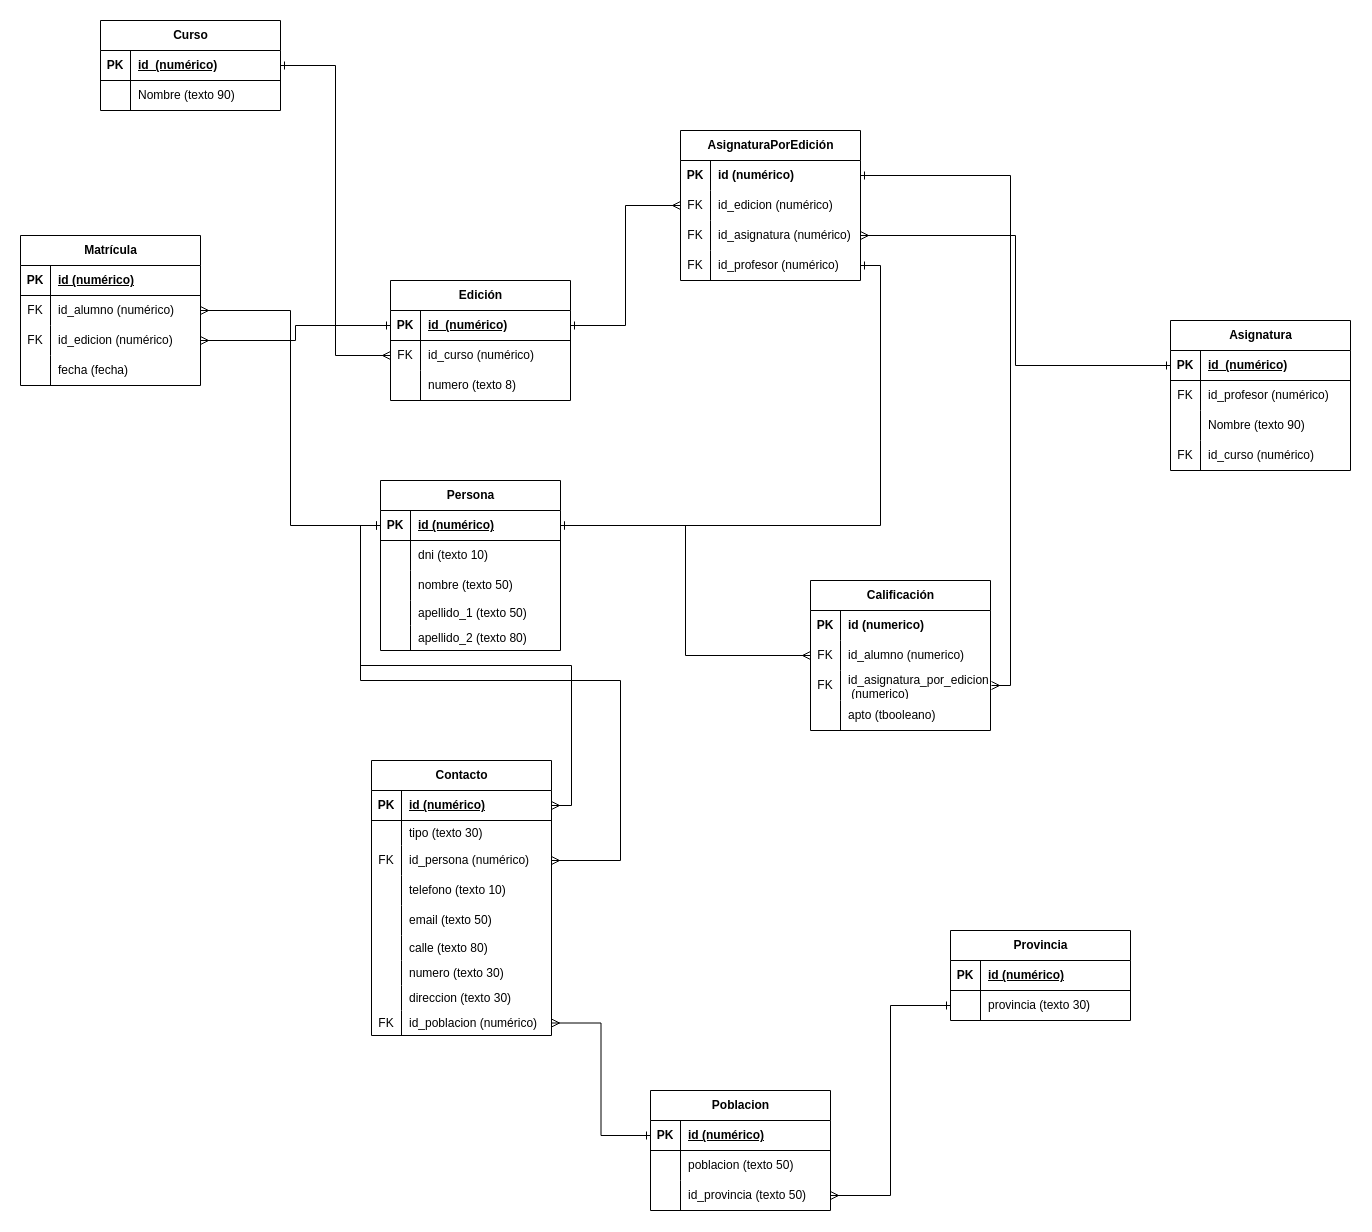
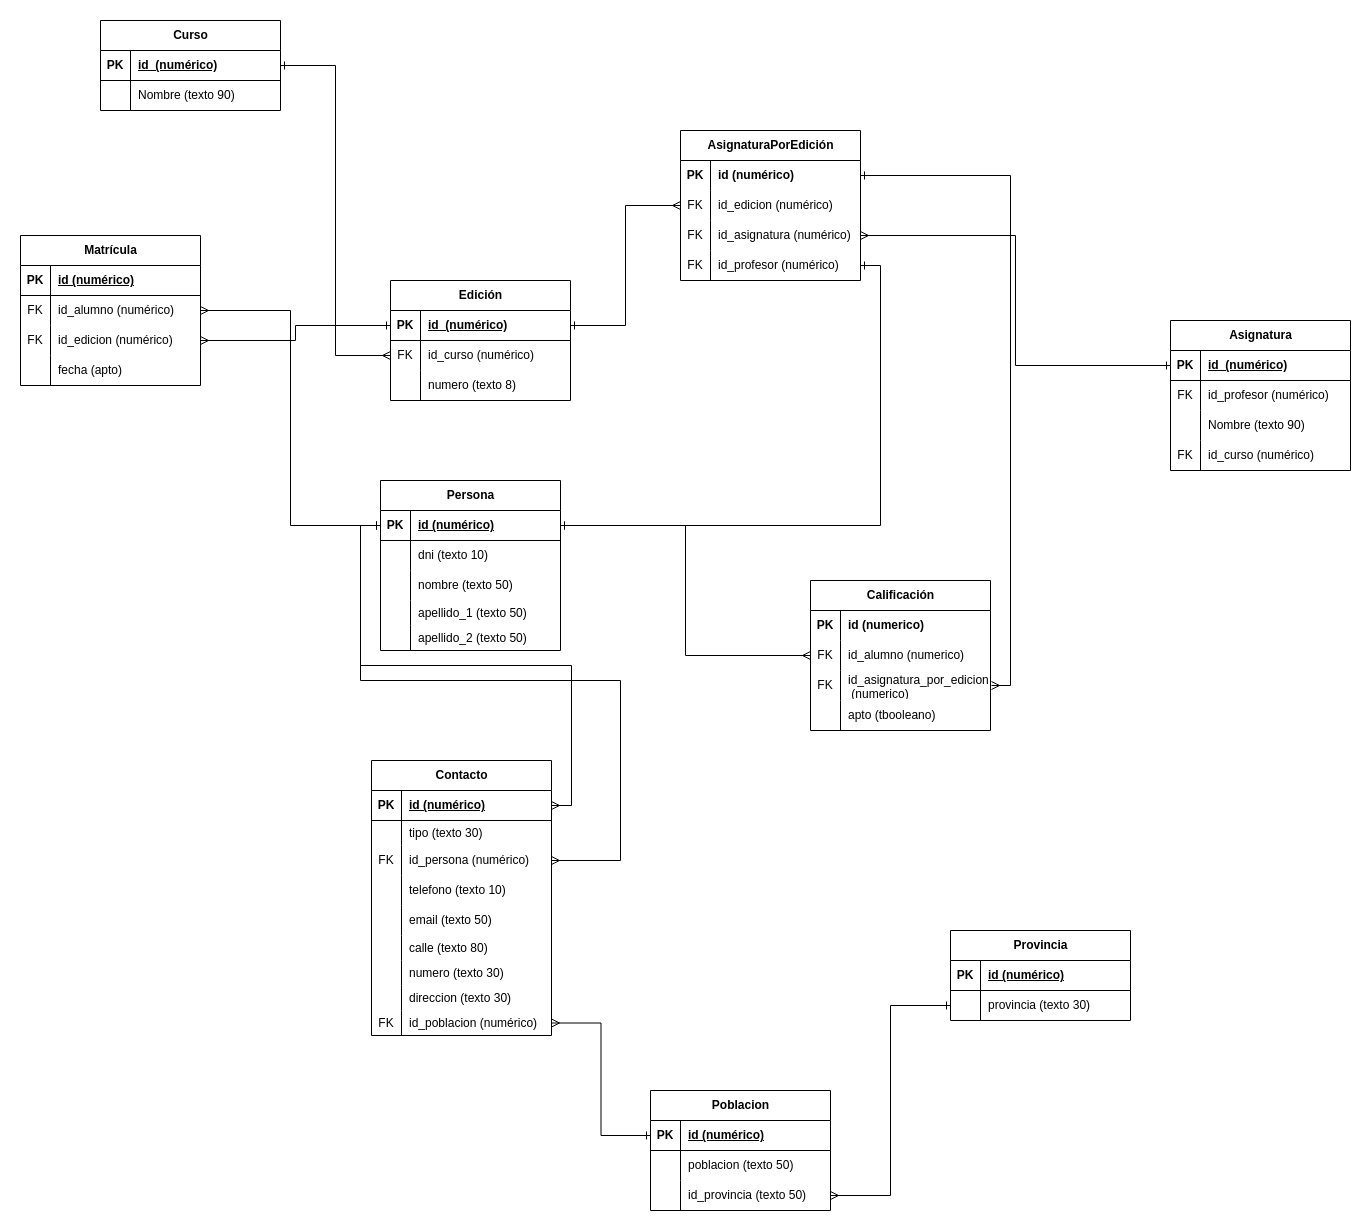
- <mxCell id="37" value="fecha (fecha&lt;span style=&quot;background-color: transparent; color: light-dark(rgb(0, 0, 0), rgb(255, 255, 255));&quot;&gt;)&lt;/span&gt;" style="shape=partialRectangle;connectable=0;fillColor=none;top=0;left=0;bottom=0;right=0;align=left;spacingLeft=6;overflow=hidden;whiteSpace=wrap;html=1;" parent="35" vertex="1"><mxGeometry x="30" width="150" height="30" as="geometry"><mxRectangle width="150" height="30" as="alternateBounds" /></mxGeometry></mxCell>
+ <mxCell id="37" value="fecha (apto&lt;span style=&quot;background-color: transparent; color: light-dark(rgb(0, 0, 0), rgb(255, 255, 255));&quot;&gt;)&lt;/span&gt;" style="shape=partialRectangle;connectable=0;fillColor=none;top=0;left=0;bottom=0;right=0;align=left;spacingLeft=6;overflow=hidden;whiteSpace=wrap;html=1;" parent="35" vertex="1"><mxGeometry x="30" width="150" height="30" as="geometry"><mxRectangle width="150" height="30" as="alternateBounds" /></mxGeometry></mxCell>
- <mxCell id="17" value="apellido_2 (texto 80)" style="shape=partialRectangle;connectable=0;fillColor=none;top=0;left=0;bottom=0;right=0;align=left;spacingLeft=6;overflow=hidden;whiteSpace=wrap;html=1;" parent="15" vertex="1"><mxGeometry x="30" width="150" height="25" as="geometry"><mxRectangle width="150" height="25" as="alternateBounds" /></mxGeometry></mxCell>
+ <mxCell id="17" value="apellido_2 (texto 50)" style="shape=partialRectangle;connectable=0;fillColor=none;top=0;left=0;bottom=0;right=0;align=left;spacingLeft=6;overflow=hidden;whiteSpace=wrap;html=1;" parent="15" vertex="1"><mxGeometry x="30" width="150" height="25" as="geometry"><mxRectangle width="150" height="25" as="alternateBounds" /></mxGeometry></mxCell>
